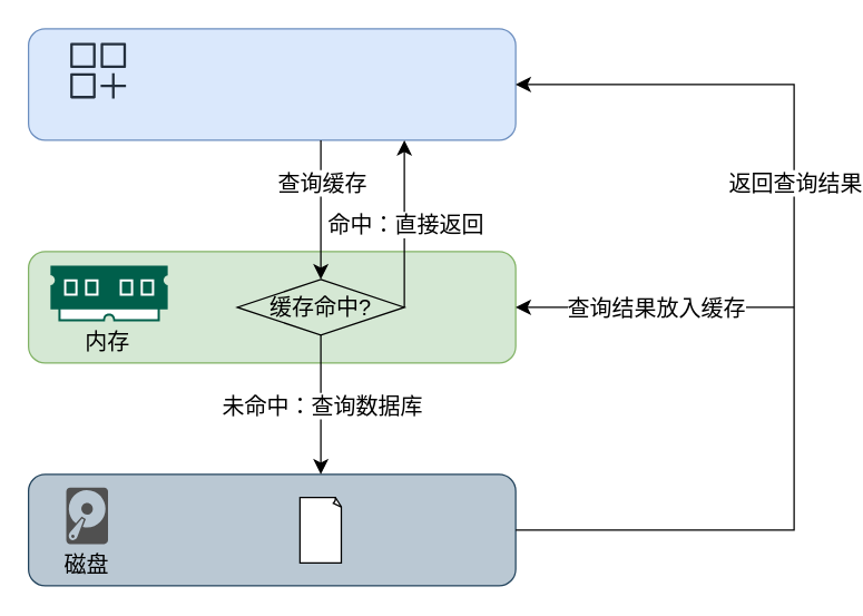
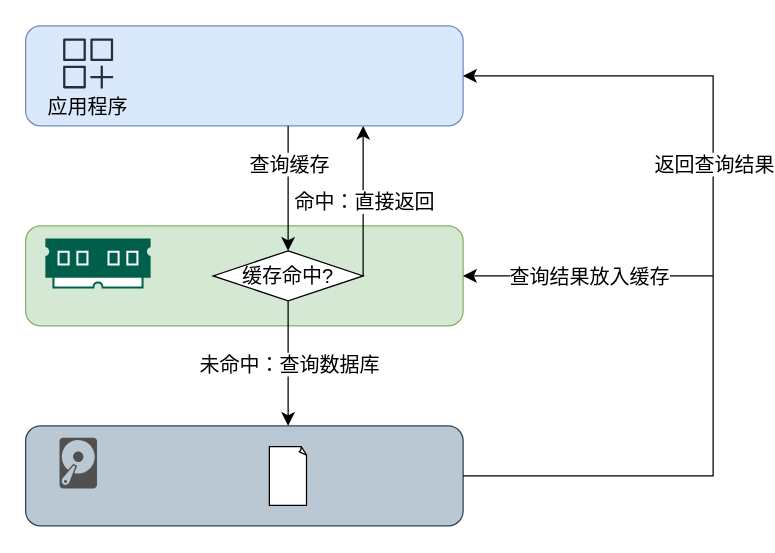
+ <mxCell id="21" value="应用程序" style="text;html=1;strokeColor=none;fillColor=none;align=center;verticalAlign=middle;whiteSpace=wrap;rounded=0;fontSize=16;" vertex="1" parent="1"><mxGeometry x="20" y="70" width="100" height="30" as="geometry" /></mxCell>
- <mxCell id="9" value="缓存命中?" style="rhombus;whiteSpace=wrap;html=1;fontSize=16;fillColor=#d5e8d4;" vertex="1" parent="1"><mxGeometry x="170" y="200" width="120" height="40" as="geometry" /></mxCell>
+ <mxCell id="9" value="缓存命中?" style="rhombus;whiteSpace=wrap;html=1;fontSize=16;" vertex="1" parent="1"><mxGeometry x="170" y="200" width="120" height="40" as="geometry" /></mxCell>
- <mxCell id="7" value="内存" style="text;html=1;strokeColor=none;fillColor=none;align=center;verticalAlign=middle;whiteSpace=wrap;rounded=0;fontSize=16;" vertex="1" parent="1"><mxGeometry x="47.11" y="230" width="60" height="30" as="geometry" /></mxCell>
- <mxCell id="8" value="磁盘" style="text;html=1;strokeColor=none;fillColor=none;align=center;verticalAlign=middle;whiteSpace=wrap;rounded=0;fontSize=16;" vertex="1" parent="1"><mxGeometry x="32.11" y="390" width="60" height="30" as="geometry" /></mxCell>
